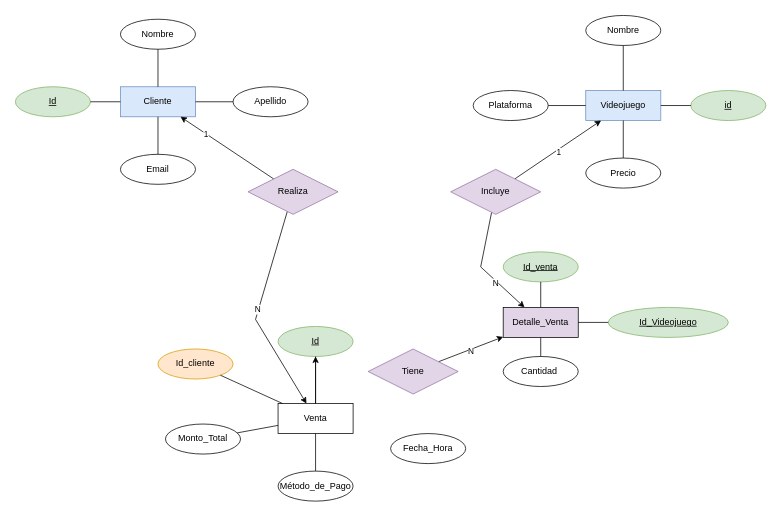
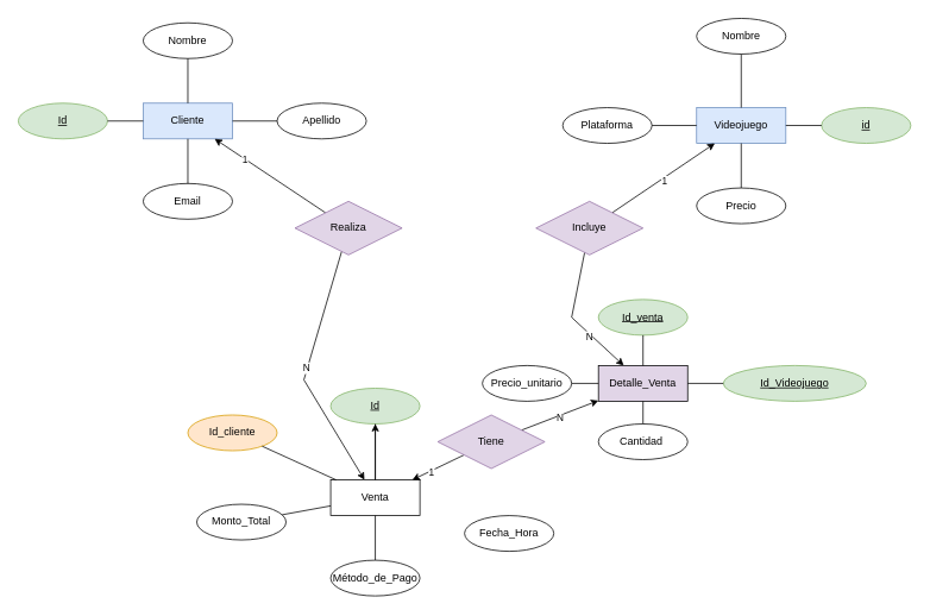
+ <mxCell id="43" value="Precio_unitario" style="ellipse;whiteSpace=wrap;html=1;align=center;" vertex="1" parent="1"><mxGeometry x="540" y="409" width="100" height="40" as="geometry" /></mxCell>
+ <mxCell id="47" value="" style="endArrow=none;html=1;rounded=0;" edge="1" parent="1" source="43" target="39"><mxGeometry width="50" height="50" relative="1" as="geometry"><mxPoint x="610" y="479" as="sourcePoint" /><mxPoint x="610" y="445" as="targetPoint" /></mxGeometry></mxCell>
+ <mxCell id="48" style="rounded=0;orthogonalLoop=1;jettySize=auto;html=1;" edge="1" parent="1" source="52" target="3"><mxGeometry relative="1" as="geometry" /></mxCell>
+ <mxCell id="49" value="1" style="edgeLabel;html=1;align=center;verticalAlign=middle;resizable=0;points=[];" vertex="1" connectable="0" parent="48"><mxGeometry x="0.303" y="1" relative="1" as="geometry"><mxPoint as="offset" /></mxGeometry></mxCell>
